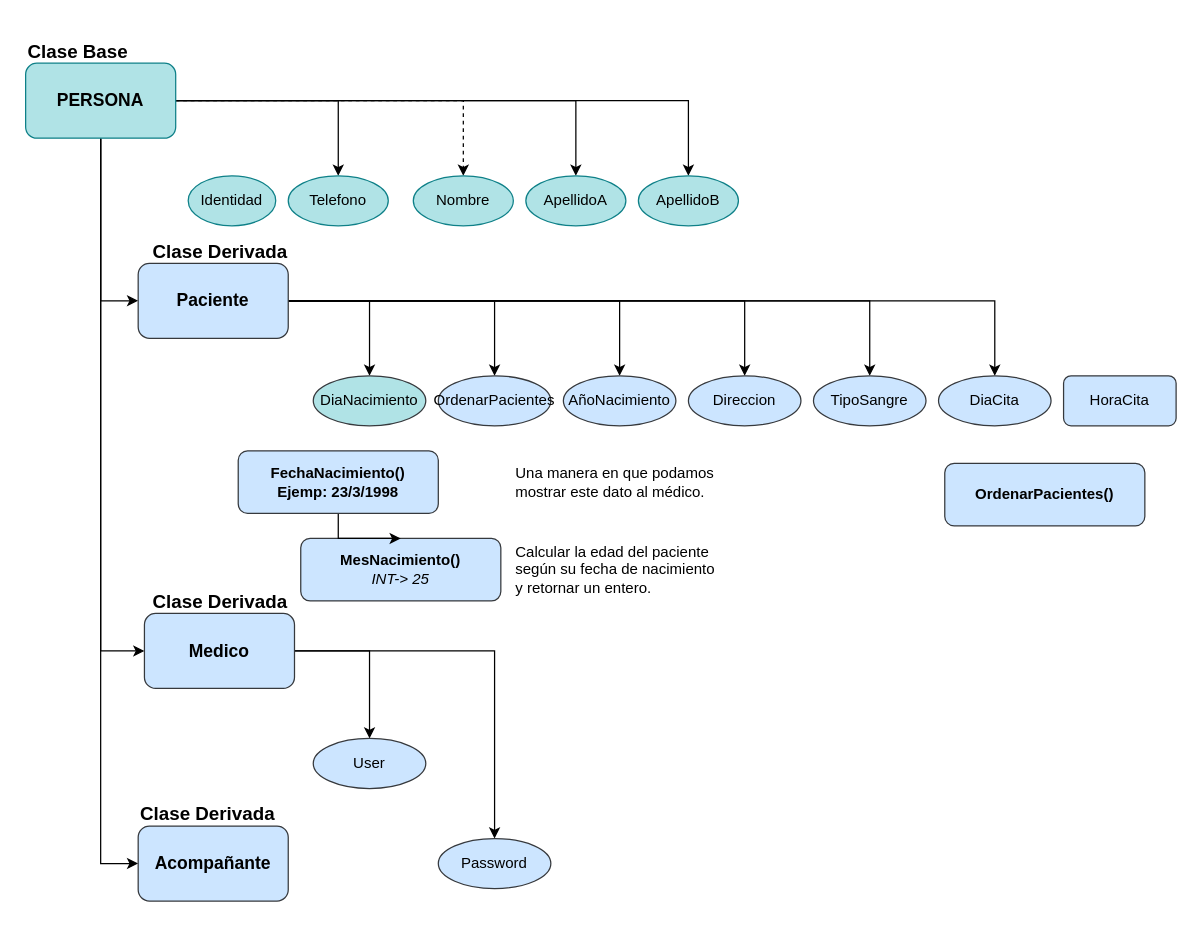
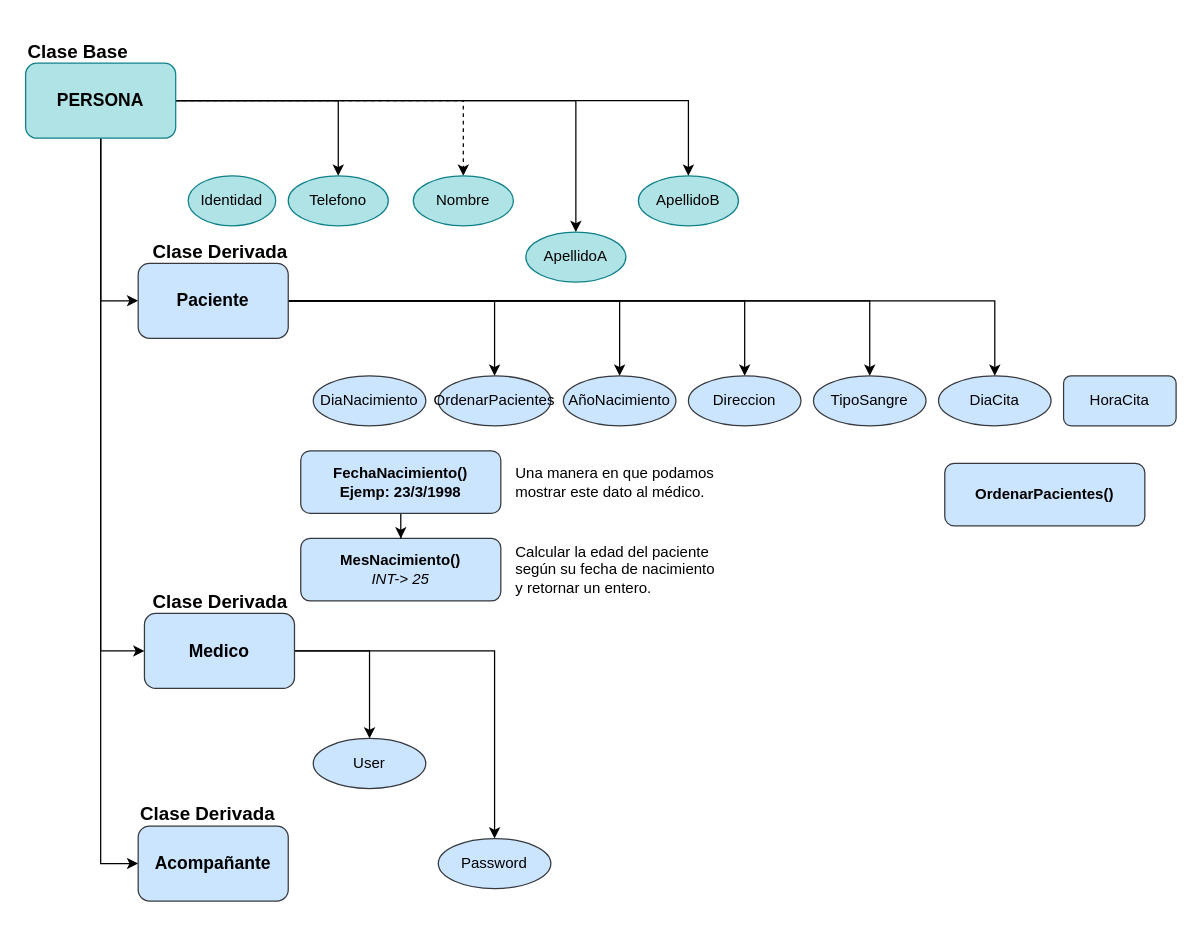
- <mxCell id="12" value="ApellidoA" style="ellipse;whiteSpace=wrap;html=1;fillColor=#b0e3e6;strokeColor=#0e8088;" vertex="1" parent="1"><mxGeometry x="420" y="140" width="80" height="40" as="geometry" /></mxCell>
+ <mxCell id="12" value="ApellidoA" style="ellipse;whiteSpace=wrap;html=1;fillColor=#b0e3e6;strokeColor=#0e8088;" vertex="1" parent="1"><mxGeometry x="420" y="185" width="80" height="40" as="geometry" /></mxCell>
- <mxCell id="16" style="edgeStyle=orthogonalEdgeStyle;rounded=0;orthogonalLoop=1;jettySize=auto;html=1;" edge="1" parent="1" source="22" target="27"><mxGeometry relative="1" as="geometry"><mxPoint x="295" y="280" as="targetPoint" /></mxGeometry></mxCell>
- <mxCell id="27" value="DiaNacimiento" style="ellipse;whiteSpace=wrap;html=1;fillColor=#b0e3e6;strokeColor=#36393d;" vertex="1" parent="1"><mxGeometry x="250" y="300" width="90" height="40" as="geometry" /></mxCell>
+ <mxCell id="27" value="DiaNacimiento" style="ellipse;whiteSpace=wrap;html=1;fillColor=#cce5ff;strokeColor=#36393d;" vertex="1" parent="1"><mxGeometry x="250" y="300" width="90" height="40" as="geometry" /></mxCell>
- <mxCell id="26" value="FechaNacimiento()&lt;br&gt;Ejemp: 23/3/1998" style="rounded=1;whiteSpace=wrap;html=1;fillColor=#cce5ff;strokeColor=#36393d;fontStyle=1" vertex="1" parent="1"><mxGeometry x="190" y="360" width="160" height="50" as="geometry" /></mxCell>
+ <mxCell id="26" value="FechaNacimiento()&lt;br&gt;Ejemp: 23/3/1998" style="rounded=1;whiteSpace=wrap;html=1;fillColor=#cce5ff;strokeColor=#36393d;fontStyle=1" vertex="1" parent="1"><mxGeometry x="240" y="360" width="160" height="50" as="geometry" /></mxCell>
